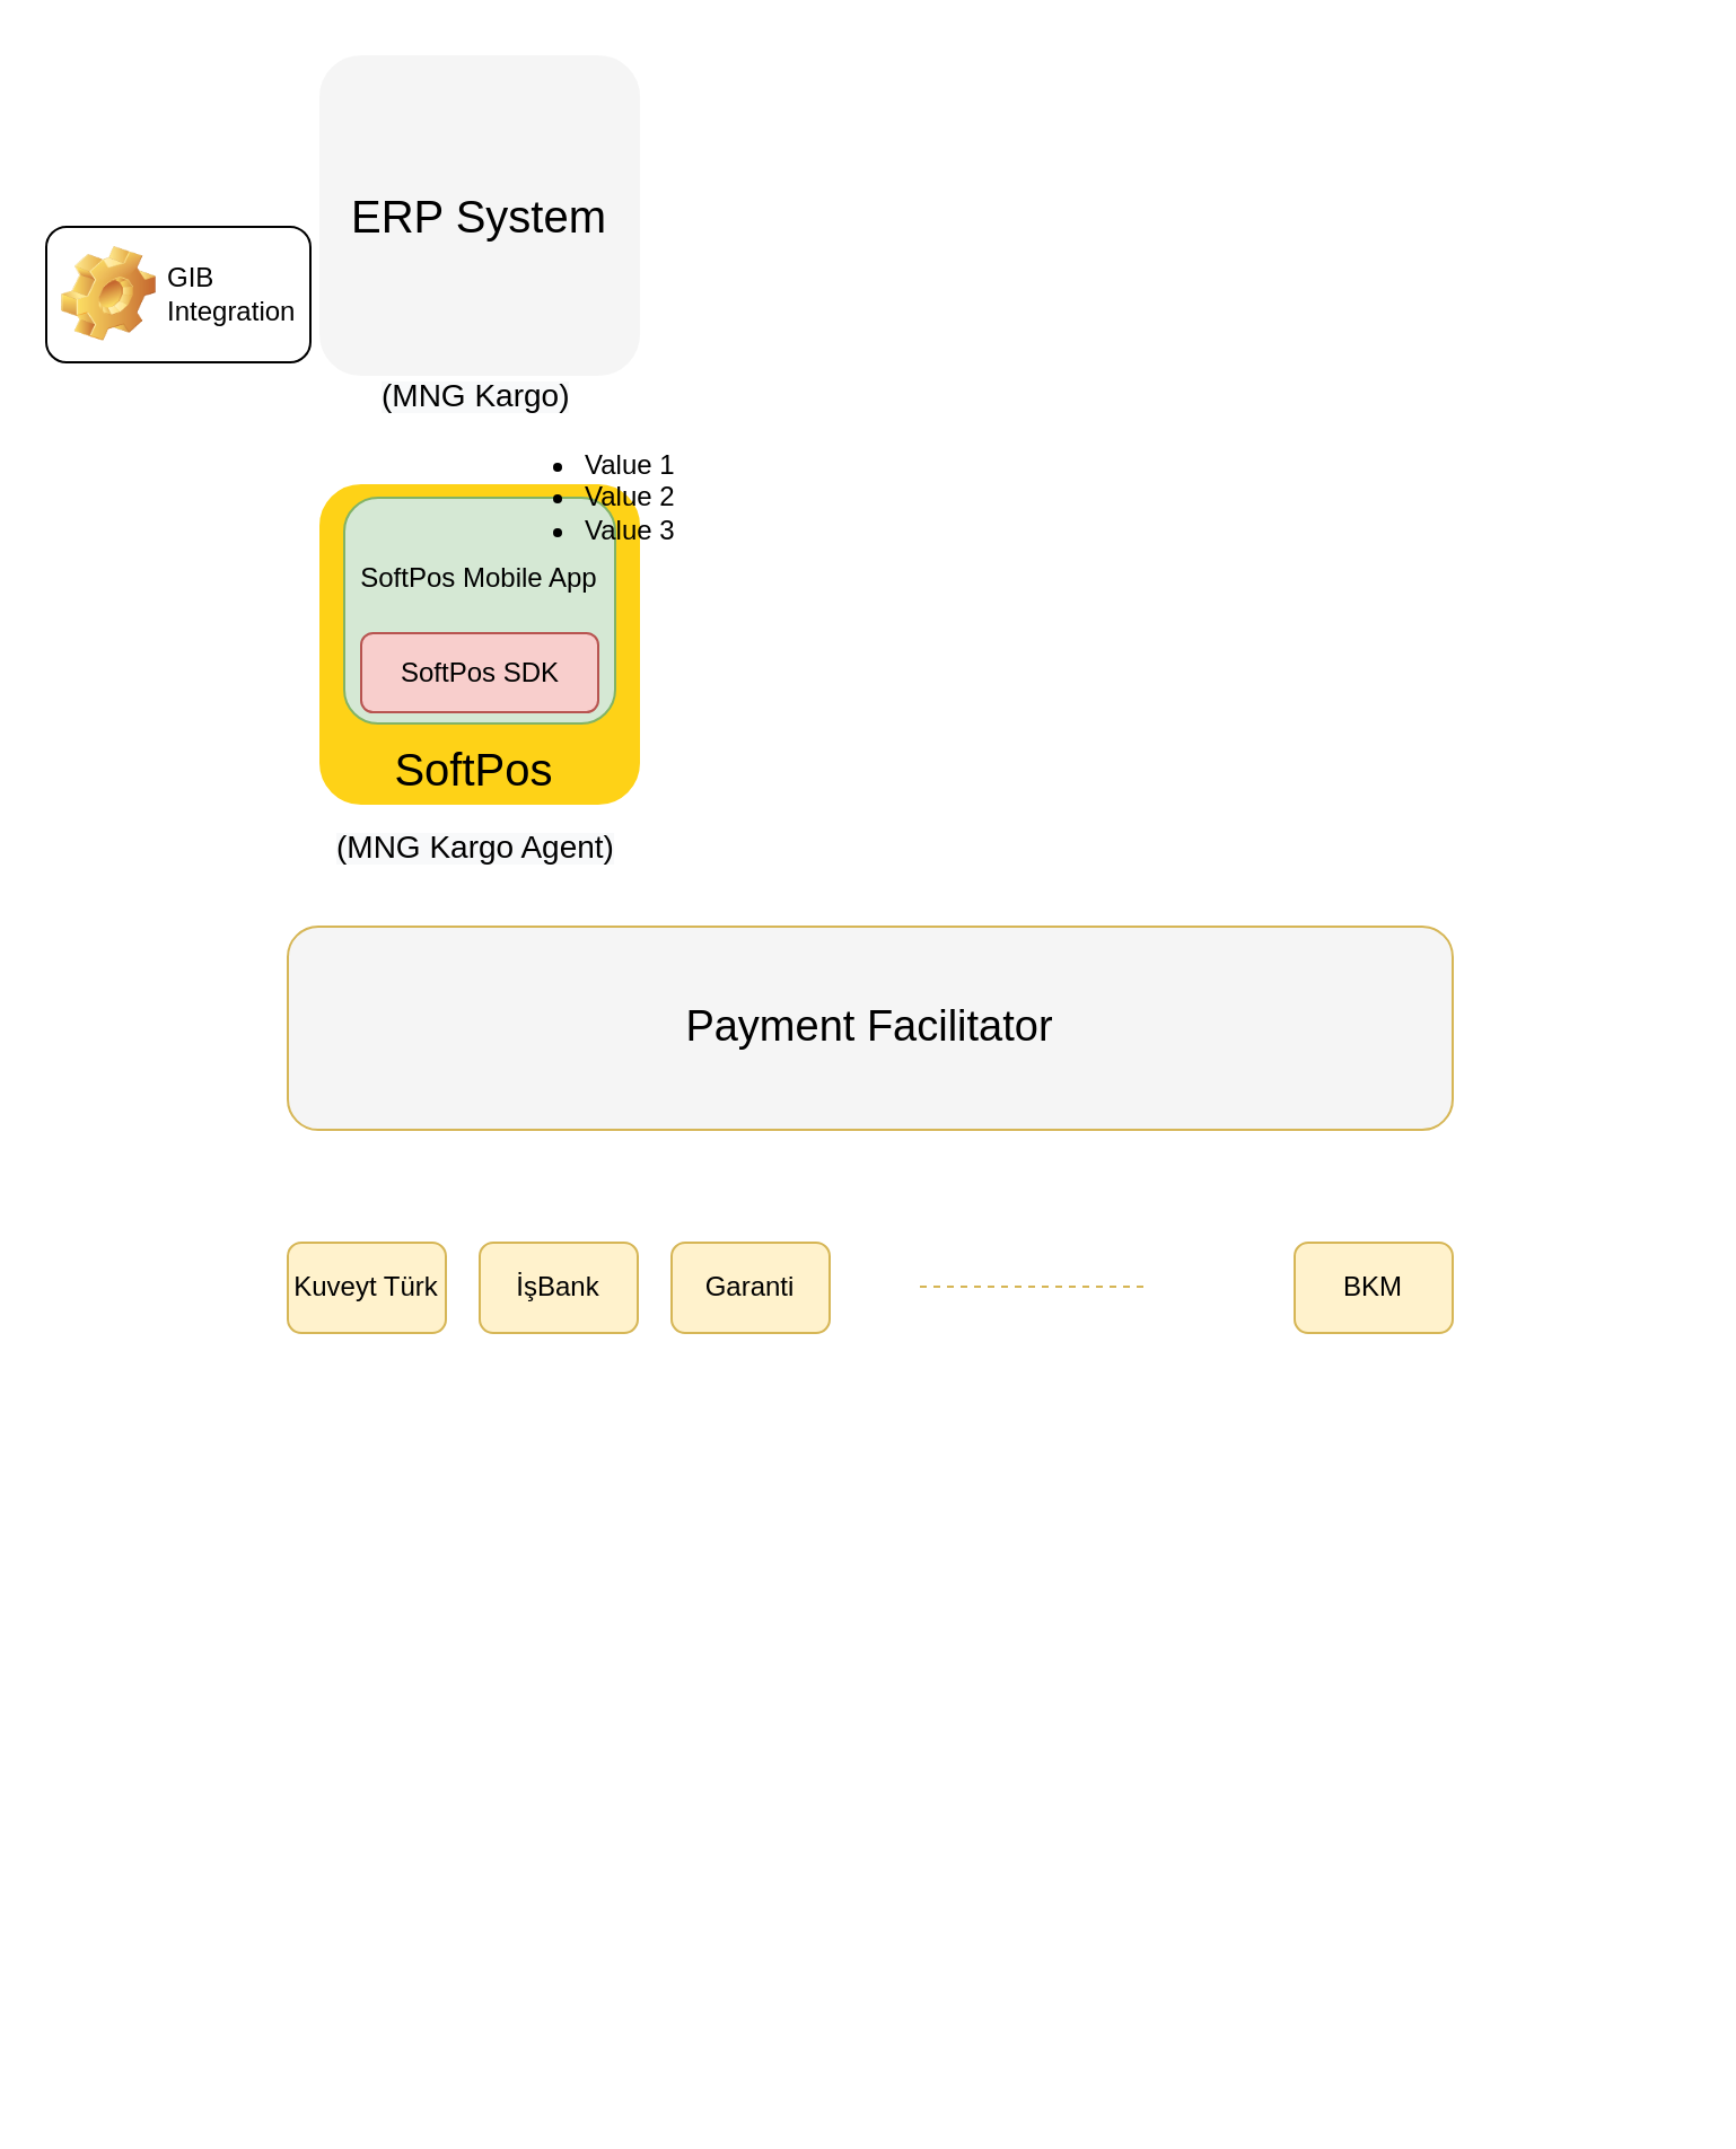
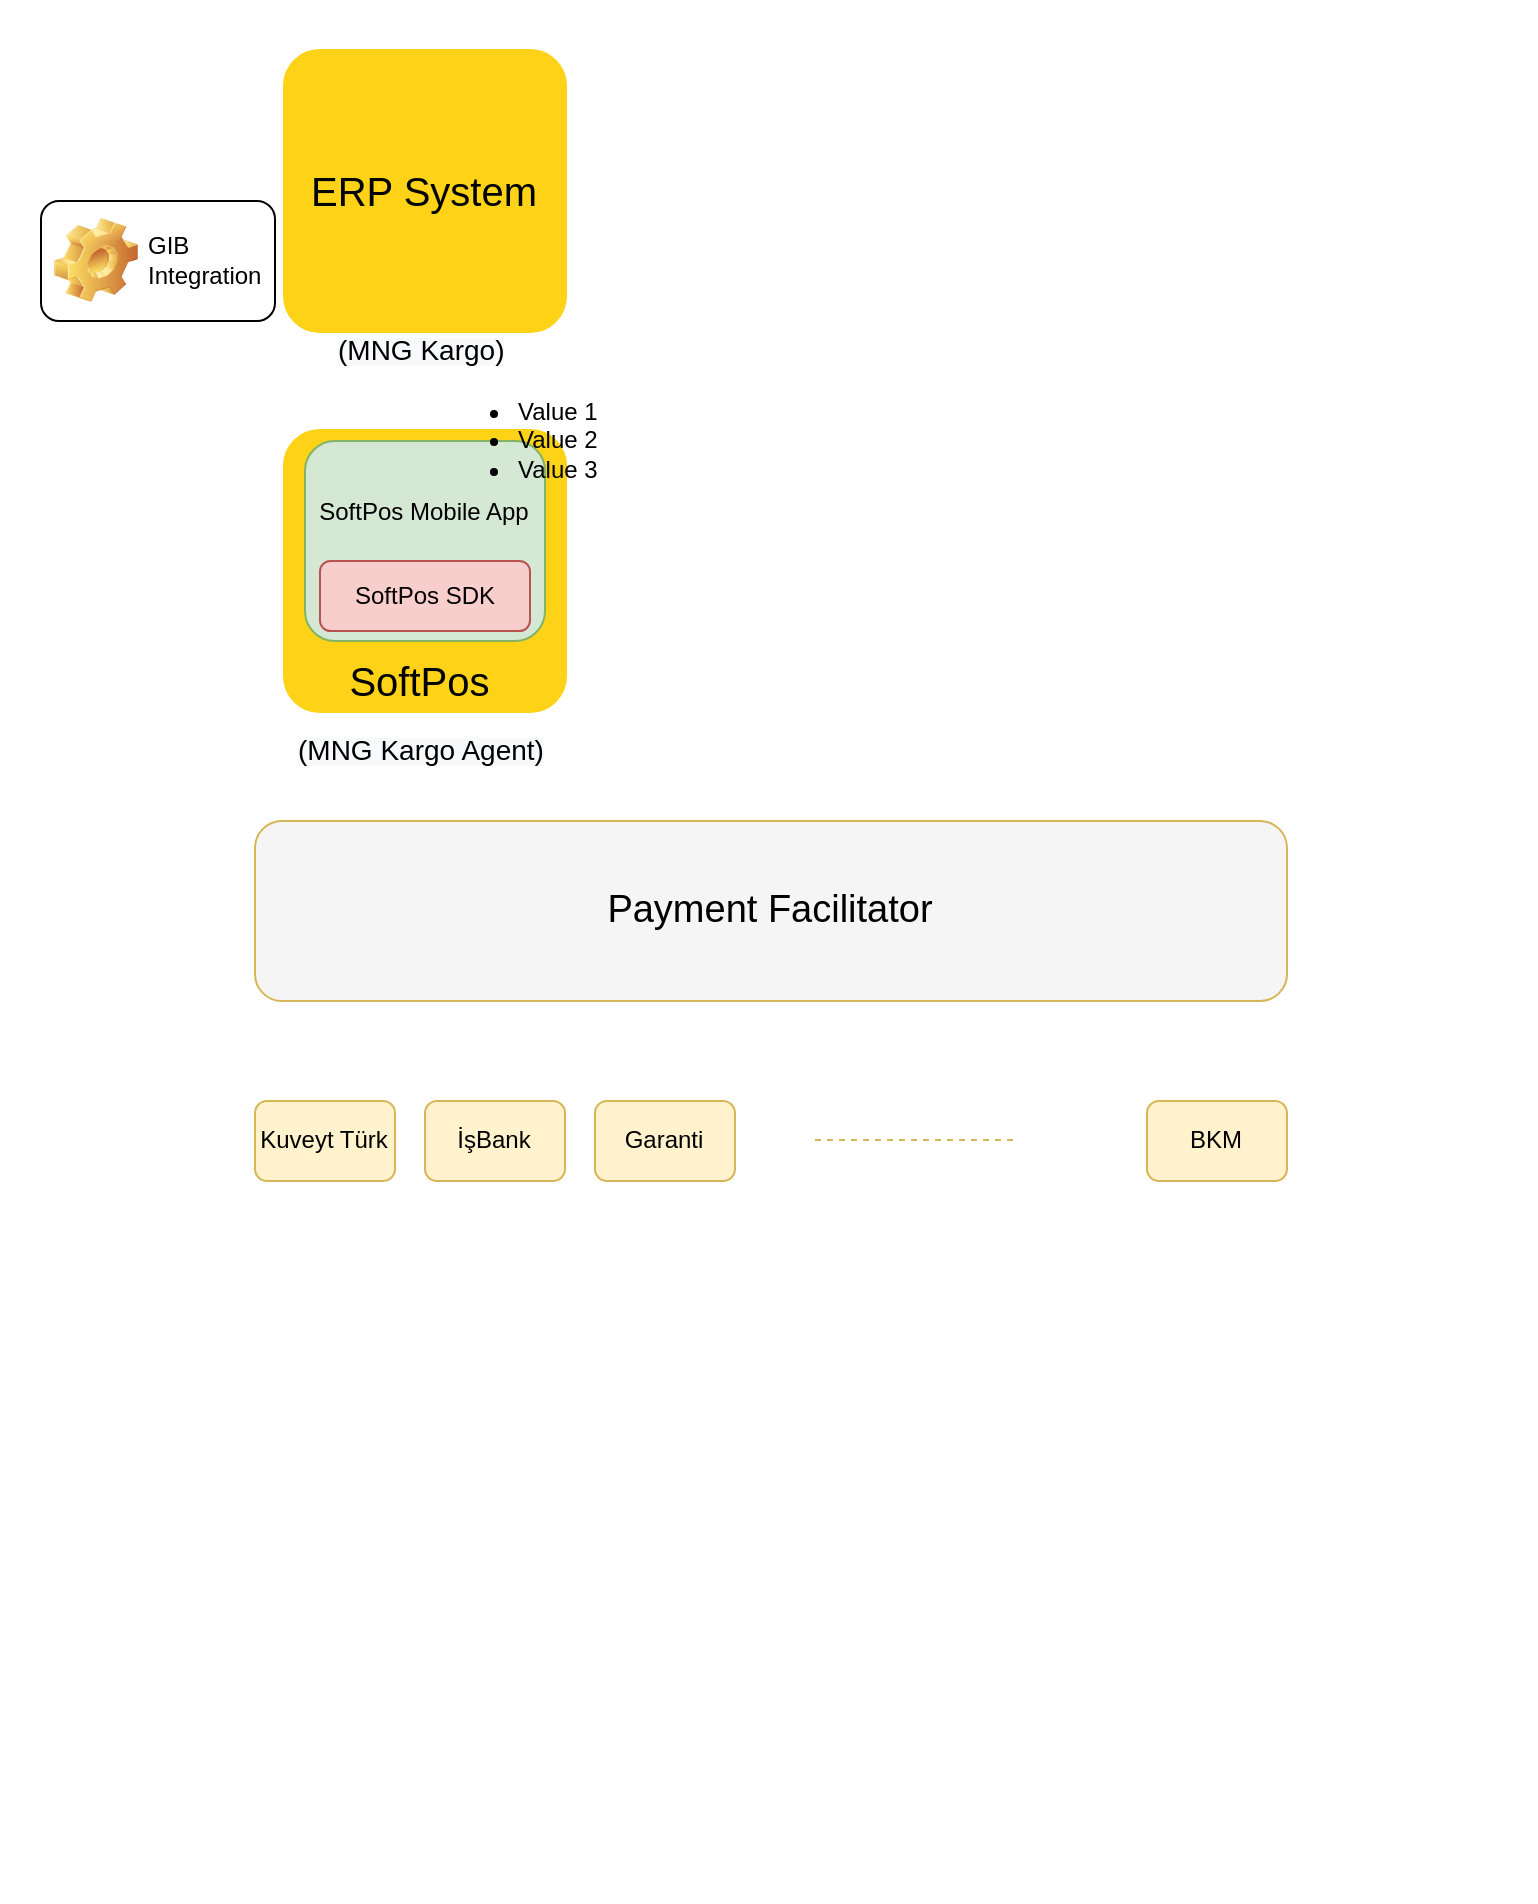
- <mxCell id="2" value="ERP System" style="whiteSpace=wrap;html=1;rounded=1;shadow=0;strokeWidth=8;fontSize=20;align=center;fillColor=#f5f5f5;strokeColor=#FFFFFF;" parent="1" vertex="1"><mxGeometry x="137" y="20" width="150" height="150" as="geometry" /></mxCell>
+ <mxCell id="2" value="ERP System" style="whiteSpace=wrap;html=1;rounded=1;shadow=0;strokeWidth=8;fontSize=20;align=center;fillColor=#FED217;strokeColor=#FFFFFF;" parent="1" vertex="1"><mxGeometry x="137" y="20" width="150" height="150" as="geometry" /></mxCell>
